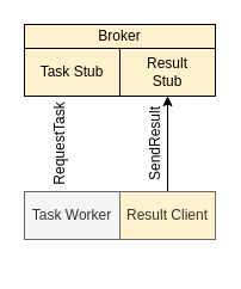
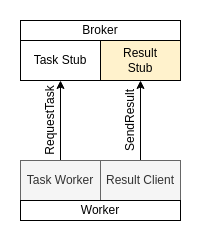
- <mxCell id="11" value="Broker" style="rounded=0;whiteSpace=wrap;html=1;fillColor=#fff2cc;" vertex="1" parent="1"><mxGeometry x="20" y="20" width="160" height="20" as="geometry" /></mxCell>
+ <mxCell id="11" value="Broker" style="rounded=0;whiteSpace=wrap;html=1;" vertex="1" parent="1"><mxGeometry x="20" y="20" width="160" height="20" as="geometry" /></mxCell>
- <mxCell id="9" value="Task Stub" style="rounded=0;whiteSpace=wrap;html=1;fillColor=#fff2cc;" vertex="1" parent="1"><mxGeometry x="20" y="40" width="80" height="40" as="geometry" /></mxCell>
+ <mxCell id="9" value="Task Stub" style="rounded=0;whiteSpace=wrap;html=1;" vertex="1" parent="1"><mxGeometry x="20" y="40" width="80" height="40" as="geometry" /></mxCell>
+ <mxCell id="2" value="" style="endArrow=classic;html=1;entryX=0.5;entryY=1;entryDx=0;entryDy=0;exitX=0.5;exitY=0;exitDx=0;exitDy=0;" edge="1" parent="1" source="6" target="9"><mxGeometry width="50" height="50" relative="1" as="geometry"><mxPoint x="40" y="160" as="sourcePoint" /><mxPoint x="40" y="80" as="targetPoint" /></mxGeometry></mxCell>
- <mxCell id="7" value="Result Client" style="rounded=0;whiteSpace=wrap;html=1;fillColor=#fff2cc;strokeColor=#666666;fontColor=#333333;" vertex="1" parent="1"><mxGeometry x="100" y="160" width="80" height="40" as="geometry" /></mxCell>
+ <mxCell id="7" value="Result Client" style="rounded=0;whiteSpace=wrap;html=1;fillColor=#f5f5f5;strokeColor=#666666;fontColor=#333333;" vertex="1" parent="1"><mxGeometry x="100" y="160" width="80" height="40" as="geometry" /></mxCell>
+ <mxCell id="8" value="Worker" style="rounded=0;whiteSpace=wrap;html=1;" vertex="1" parent="1"><mxGeometry x="20" y="200" width="160" height="20" as="geometry" /></mxCell>
